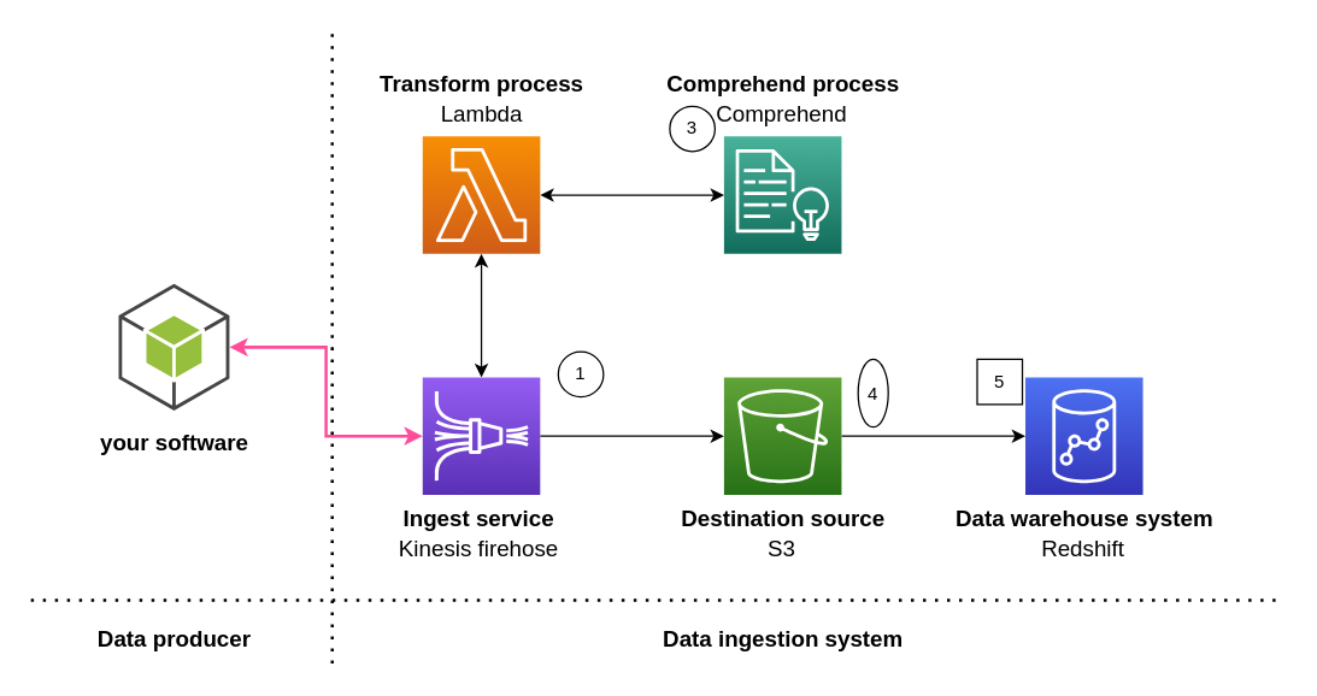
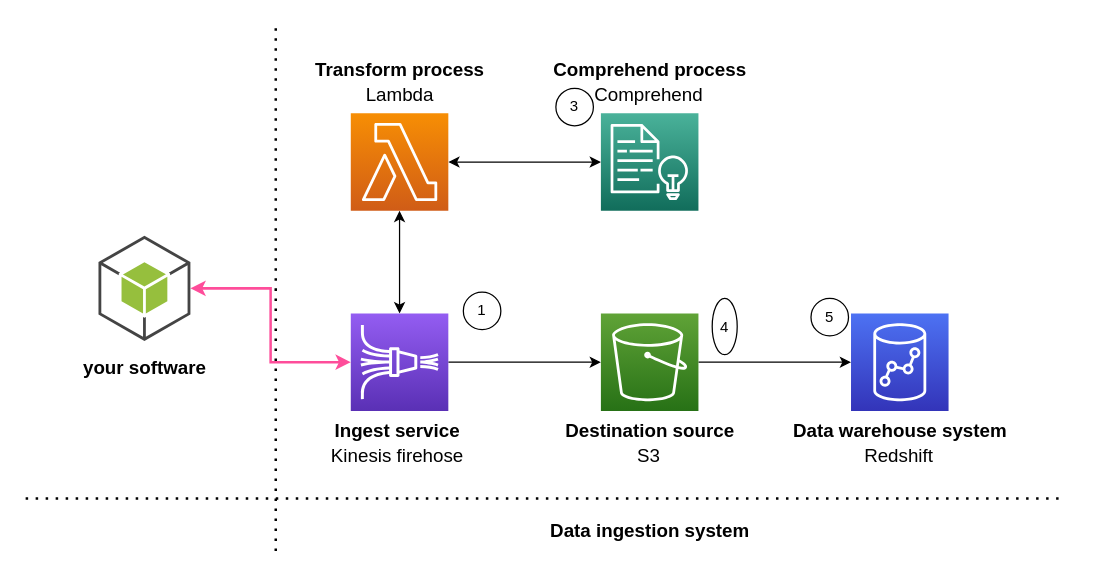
- <mxCell id="31" value="5" style="whiteSpace=wrap;html=1;aspect=fixed;rounded=0;" vertex="1" parent="1"><mxGeometry x="648" y="238" width="30" height="30" as="geometry" /></mxCell>
+ <mxCell id="31" value="5" style="ellipse;whiteSpace=wrap;html=1;aspect=fixed;" vertex="1" parent="1"><mxGeometry x="648" y="238" width="30" height="30" as="geometry" /></mxCell>
- <mxCell id="15" value="&lt;b&gt;&lt;font style=&quot;font-size: 15px;&quot;&gt;Data producer&lt;/font&gt;&lt;/b&gt;" style="text;html=1;align=center;verticalAlign=middle;resizable=0;points=[];autosize=1;strokeColor=none;fillColor=none;" vertex="1" parent="1"><mxGeometry x="50" y="408" width="130" height="30" as="geometry" /></mxCell>
